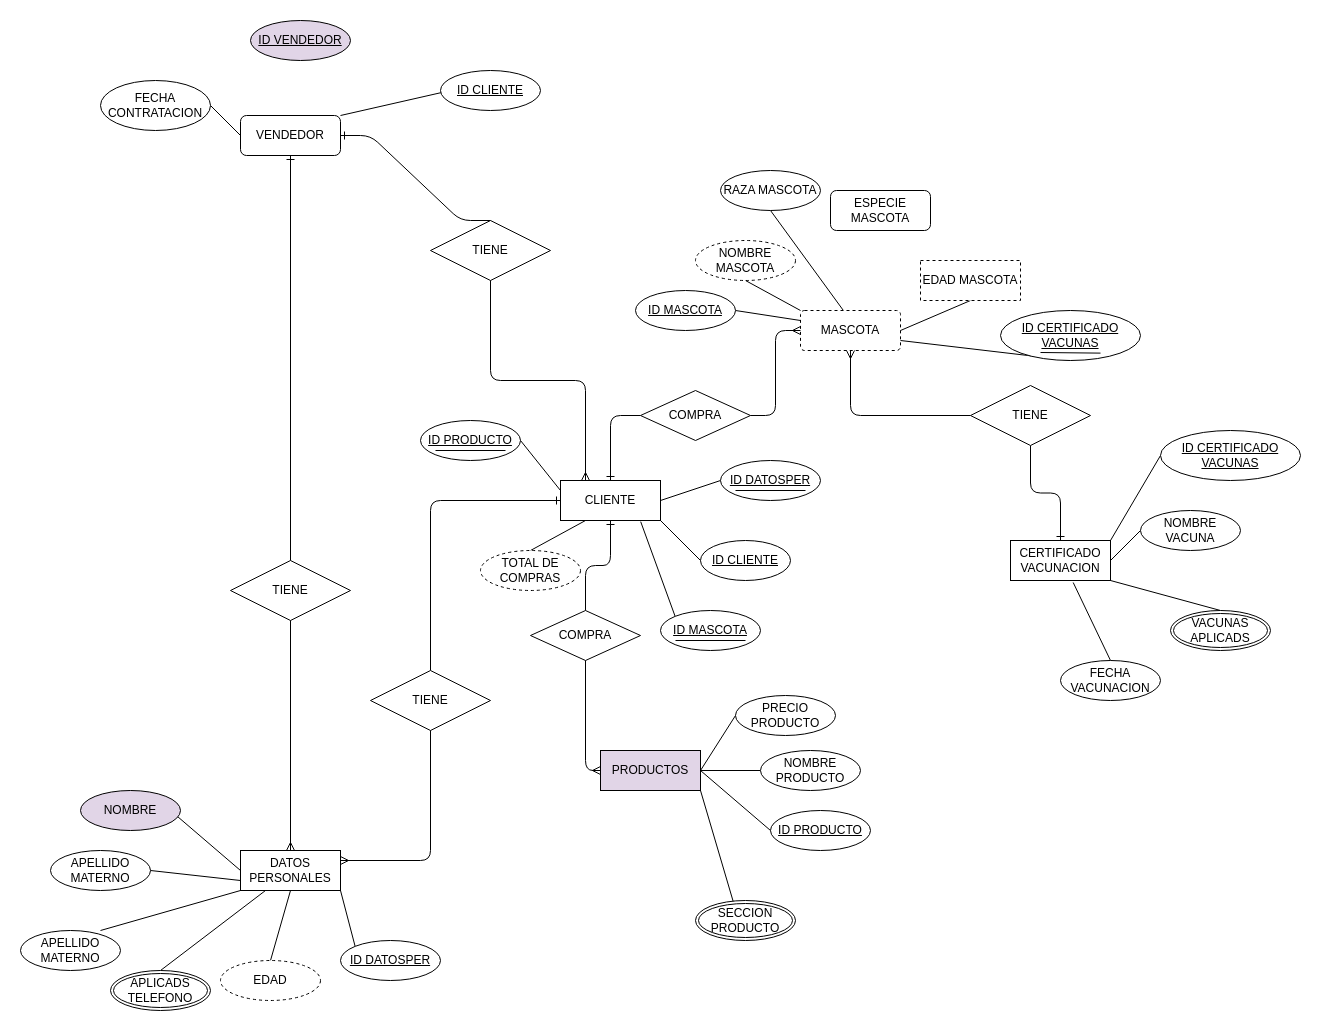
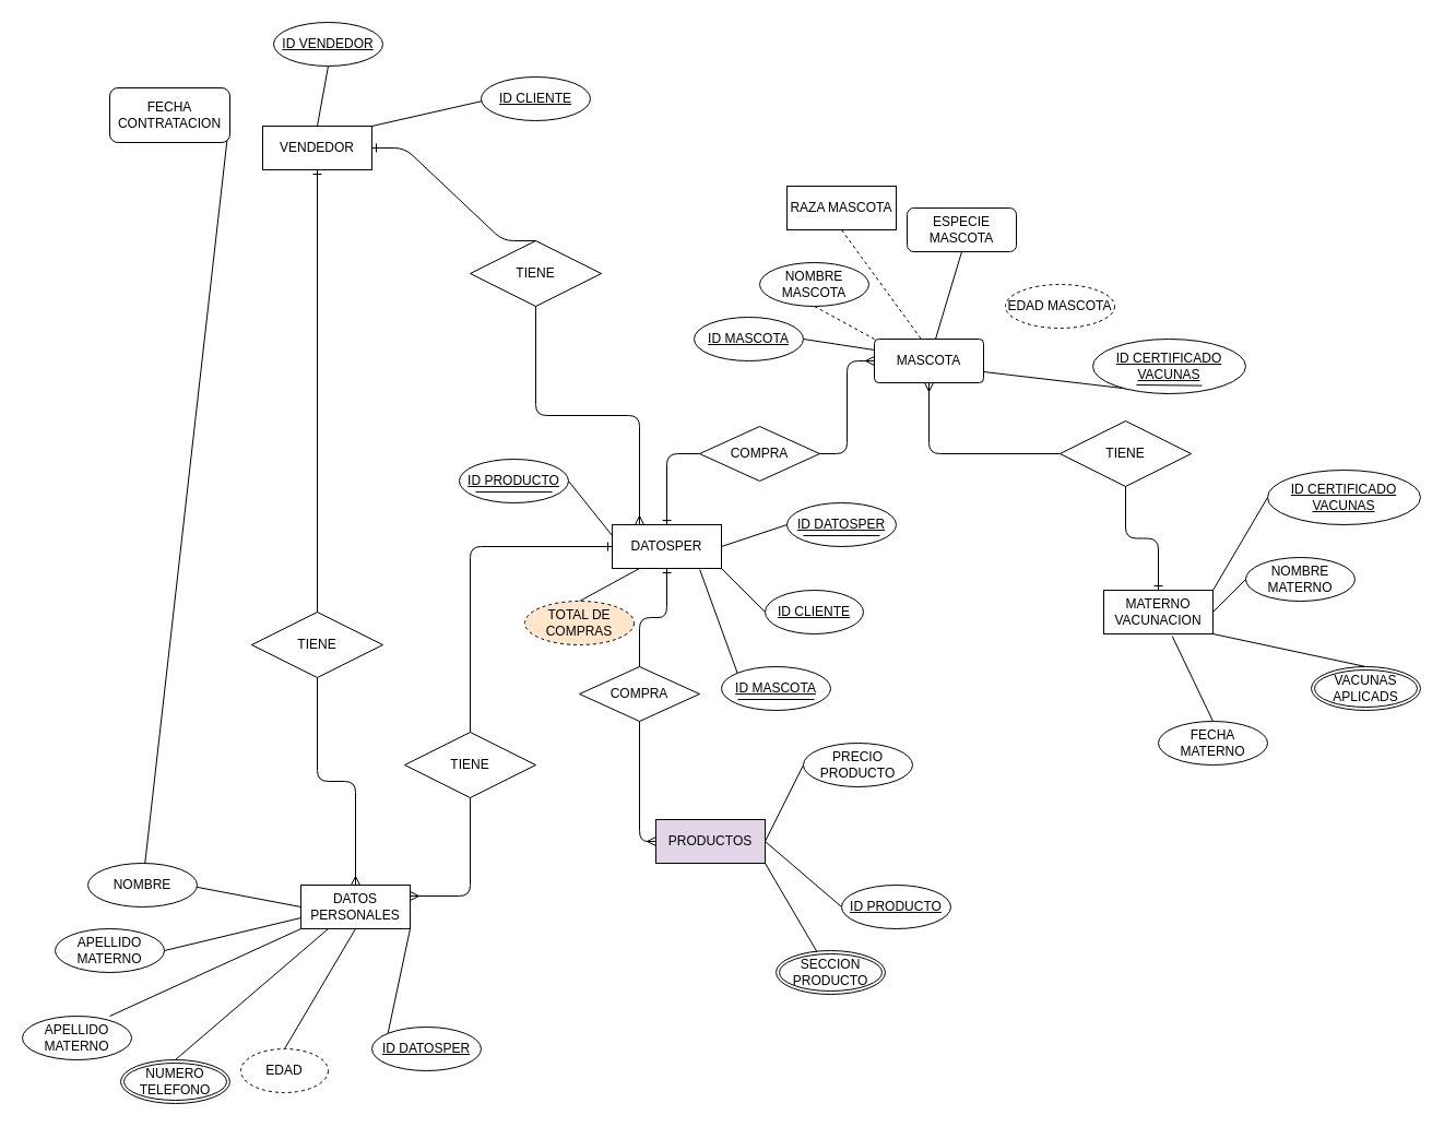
- <mxCell id="36" value="ID VENDEDOR" style="ellipse;whiteSpace=wrap;html=1;align=center;fontStyle=4;fillColor=#e1d5e7;" parent="1" vertex="1"><mxGeometry x="250" y="20" width="100" height="40" as="geometry" /></mxCell>
+ <mxCell id="36" value="ID VENDEDOR" style="ellipse;whiteSpace=wrap;html=1;align=center;fontStyle=4;" parent="1" vertex="1"><mxGeometry x="250" y="20" width="100" height="40" as="geometry" /></mxCell>
+ <mxCell id="7" style="edgeStyle=none;html=1;exitX=0.5;exitY=0;exitDx=0;exitDy=0;endArrow=none;endFill=0;entryX=0.5;entryY=1;entryDx=0;entryDy=0;" parent="1" source="8" target="36" edge="1"><mxGeometry relative="1" as="geometry"><mxPoint x="334" y="70" as="targetPoint" /></mxGeometry></mxCell>
- <mxCell id="35" value="FECHA CONTRATACION" style="ellipse;whiteSpace=wrap;html=1;align=center;" parent="1" vertex="1"><mxGeometry x="100" y="80" width="110" height="50" as="geometry" /></mxCell>
+ <mxCell id="35" value="FECHA CONTRATACION" style="whiteSpace=wrap;html=1;align=center;rounded=1;" parent="1" vertex="1"><mxGeometry x="100" y="80" width="110" height="50" as="geometry" /></mxCell>
- <mxCell id="34" style="html=1;exitX=1;exitY=0.5;exitDx=0;exitDy=0;entryX=0;entryY=0.5;entryDx=0;entryDy=0;endArrow=none;endFill=0;" parent="1" source="35" target="8" edge="1"><mxGeometry relative="1" as="geometry" /></mxCell>
+ <mxCell id="34" style="html=1;exitX=1;exitY=0.5;exitDx=0;exitDy=0;endArrow=none;endFill=0;" parent="1" source="35" target="33" edge="1"><mxGeometry relative="1" as="geometry" /></mxCell>
- <mxCell id="8" value="VENDEDOR" style="whiteSpace=wrap;html=1;align=center;rounded=1;" parent="1" vertex="1"><mxGeometry x="240" y="115" width="100" height="40" as="geometry" /></mxCell>
+ <mxCell id="8" value="VENDEDOR" style="whiteSpace=wrap;html=1;align=center;" parent="1" vertex="1"><mxGeometry x="240" y="115" width="100" height="40" as="geometry" /></mxCell>
- <mxCell id="68" value="RAZA MASCOTA" style="ellipse;whiteSpace=wrap;html=1;align=center;" parent="1" vertex="1"><mxGeometry x="720" y="170" width="100" height="40" as="geometry" /></mxCell>
+ <mxCell id="68" value="RAZA MASCOTA" style="whiteSpace=wrap;html=1;align=center;rounded=0;" parent="1" vertex="1"><mxGeometry x="720" y="170" width="100" height="40" as="geometry" /></mxCell>
- <mxCell id="66" value="NOMBRE MASCOTA" style="ellipse;whiteSpace=wrap;html=1;align=center;dashed=1;" parent="1" vertex="1"><mxGeometry x="695" y="240" width="100" height="40" as="geometry" /></mxCell>
+ <mxCell id="66" value="NOMBRE MASCOTA" style="ellipse;whiteSpace=wrap;html=1;align=center;" parent="1" vertex="1"><mxGeometry x="695" y="240" width="100" height="40" as="geometry" /></mxCell>
- <mxCell id="67" style="edgeStyle=none;html=1;exitX=0.5;exitY=1;exitDx=0;exitDy=0;entryX=0.426;entryY=-0.01;entryDx=0;entryDy=0;entryPerimeter=0;endArrow=none;endFill=0;" parent="1" source="68" target="9" edge="1"><mxGeometry relative="1" as="geometry" /></mxCell>
+ <mxCell id="67" style="edgeStyle=none;html=1;exitX=0.5;exitY=1;exitDx=0;exitDy=0;entryX=0.426;entryY=-0.01;entryDx=0;entryDy=0;entryPerimeter=0;endArrow=none;endFill=0;dashed=1;" parent="1" source="68" target="9" edge="1"><mxGeometry relative="1" as="geometry" /></mxCell>
+ <mxCell id="75" style="edgeStyle=none;html=1;exitX=0.5;exitY=1;exitDx=0;exitDy=0;endArrow=none;endFill=0;" parent="1" source="76" target="9" edge="1"><mxGeometry relative="1" as="geometry" /></mxCell>
- <mxCell id="70" value="EDAD MASCOTA" style="whiteSpace=wrap;html=1;align=center;dashed=1;rounded=0;" parent="1" vertex="1"><mxGeometry x="920" y="260" width="100" height="40" as="geometry" /></mxCell>
+ <mxCell id="70" value="EDAD MASCOTA" style="ellipse;whiteSpace=wrap;html=1;align=center;dashed=1;" parent="1" vertex="1"><mxGeometry x="920" y="260" width="100" height="40" as="geometry" /></mxCell>
- <mxCell id="65" style="edgeStyle=none;html=1;exitX=0.5;exitY=1;exitDx=0;exitDy=0;entryX=0;entryY=0;entryDx=0;entryDy=0;endArrow=none;endFill=0;" parent="1" source="66" target="9" edge="1"><mxGeometry relative="1" as="geometry" /></mxCell>
+ <mxCell id="65" style="edgeStyle=none;html=1;exitX=0.5;exitY=1;exitDx=0;exitDy=0;entryX=0;entryY=0;entryDx=0;entryDy=0;endArrow=none;endFill=0;dashed=1;" parent="1" source="66" target="9" edge="1"><mxGeometry relative="1" as="geometry" /></mxCell>
- <mxCell id="69" style="edgeStyle=none;html=1;exitX=0.5;exitY=1;exitDx=0;exitDy=0;entryX=1;entryY=0.5;entryDx=0;entryDy=0;endArrow=none;endFill=0;" parent="1" source="70" target="9" edge="1"><mxGeometry relative="1" as="geometry" /></mxCell>
- <mxCell id="9" value="MASCOTA" style="rounded=1;arcSize=10;whiteSpace=wrap;html=1;align=center;dashed=1;" parent="1" vertex="1"><mxGeometry x="800" y="310" width="100" height="40" as="geometry" /></mxCell>
+ <mxCell id="9" value="MASCOTA" style="rounded=1;arcSize=10;whiteSpace=wrap;html=1;align=center;" parent="1" vertex="1"><mxGeometry x="800" y="310" width="100" height="40" as="geometry" /></mxCell>
- <mxCell id="6" value="CLIENTE" style="whiteSpace=wrap;html=1;align=center;" parent="1" vertex="1"><mxGeometry x="560" y="480" width="100" height="40" as="geometry" /></mxCell>
+ <mxCell id="6" value="DATOSPER" style="whiteSpace=wrap;html=1;align=center;" parent="1" vertex="1"><mxGeometry x="560" y="480" width="100" height="40" as="geometry" /></mxCell>
- <mxCell id="79" value="NOMBRE VACUNA" style="ellipse;whiteSpace=wrap;html=1;align=center;" parent="1" vertex="1"><mxGeometry x="1140" y="510" width="100" height="40" as="geometry" /></mxCell>
+ <mxCell id="79" value="NOMBRE MATERNO" style="ellipse;whiteSpace=wrap;html=1;align=center;" parent="1" vertex="1"><mxGeometry x="1140" y="510" width="100" height="40" as="geometry" /></mxCell>
- <mxCell id="13" value="CERTIFICADO VACUNACION" style="whiteSpace=wrap;html=1;align=center;" parent="1" vertex="1"><mxGeometry x="1010" y="540" width="100" height="40" as="geometry" /></mxCell>
+ <mxCell id="13" value="MATERNO VACUNACION" style="whiteSpace=wrap;html=1;align=center;" parent="1" vertex="1"><mxGeometry x="1010" y="540" width="100" height="40" as="geometry" /></mxCell>
- <mxCell id="61" value="TOTAL DE COMPRAS" style="ellipse;whiteSpace=wrap;html=1;align=center;dashed=1;" parent="1" vertex="1"><mxGeometry x="480" y="550" width="100" height="40" as="geometry" /></mxCell>
+ <mxCell id="61" value="TOTAL DE COMPRAS" style="ellipse;whiteSpace=wrap;html=1;align=center;dashed=1;fillColor=#ffe6cc;" parent="1" vertex="1"><mxGeometry x="480" y="550" width="100" height="40" as="geometry" /></mxCell>
- <mxCell id="77" value="VACUNAS APLICADS" style="ellipse;shape=doubleEllipse;margin=3;whiteSpace=wrap;html=1;align=center;" parent="1" vertex="1"><mxGeometry x="1170" y="610" width="100" height="40" as="geometry" /></mxCell>
+ <mxCell id="77" value="VACUNAS APLICADS" style="ellipse;shape=doubleEllipse;margin=3;whiteSpace=wrap;html=1;align=center;" parent="1" vertex="1"><mxGeometry x="1200" y="610" width="100" height="40" as="geometry" /></mxCell>
- <mxCell id="78" value="FECHA VACUNACION" style="ellipse;whiteSpace=wrap;html=1;align=center;" parent="1" vertex="1"><mxGeometry x="1060" y="660" width="100" height="40" as="geometry" /></mxCell>
+ <mxCell id="78" value="FECHA MATERNO" style="ellipse;whiteSpace=wrap;html=1;align=center;" parent="1" vertex="1"><mxGeometry x="1060" y="660" width="100" height="40" as="geometry" /></mxCell>
- <mxCell id="51" value="PRECIO PRODUCTO" style="ellipse;whiteSpace=wrap;html=1;align=center;" parent="1" vertex="1"><mxGeometry x="735" y="695" width="100" height="40" as="geometry" /></mxCell>
+ <mxCell id="51" value="PRECIO PRODUCTO" style="ellipse;whiteSpace=wrap;html=1;align=center;" parent="1" vertex="1"><mxGeometry x="735" y="680" width="100" height="40" as="geometry" /></mxCell>
- <mxCell id="15" style="edgeStyle=none;html=1;exitX=1;exitY=0.5;exitDx=0;exitDy=0;entryX=0;entryY=0.5;entryDx=0;entryDy=0;endArrow=none;endFill=0;" parent="1" source="18" target="52" edge="1"><mxGeometry relative="1" as="geometry" /></mxCell>
- <mxCell id="52" value="NOMBRE PRODUCTO" style="ellipse;whiteSpace=wrap;html=1;align=center;" parent="1" vertex="1"><mxGeometry x="760" y="750" width="100" height="40" as="geometry" /></mxCell>
- <mxCell id="33" value="NOMBRE" style="ellipse;whiteSpace=wrap;html=1;align=center;fillColor=#e1d5e7;" parent="1" vertex="1"><mxGeometry x="80" y="790" width="100" height="40" as="geometry" /></mxCell>
+ <mxCell id="33" value="NOMBRE" style="ellipse;whiteSpace=wrap;html=1;align=center;" parent="1" vertex="1"><mxGeometry x="80" y="790" width="100" height="40" as="geometry" /></mxCell>
- <mxCell id="45" value="DATOS PERSONALES" style="whiteSpace=wrap;html=1;align=center;" parent="1" vertex="1"><mxGeometry x="240" y="850" width="100" height="40" as="geometry" /></mxCell>
+ <mxCell id="45" value="DATOS PERSONALES" style="whiteSpace=wrap;html=1;align=center;" parent="1" vertex="1"><mxGeometry x="275" y="810" width="100" height="40" as="geometry" /></mxCell>
- <mxCell id="54" value="SECCION PRODUCTO" style="ellipse;shape=doubleEllipse;margin=3;whiteSpace=wrap;html=1;align=center;" parent="1" vertex="1"><mxGeometry x="695" y="900" width="100" height="40" as="geometry" /></mxCell>
+ <mxCell id="54" value="SECCION PRODUCTO" style="ellipse;shape=doubleEllipse;margin=3;whiteSpace=wrap;html=1;align=center;" parent="1" vertex="1"><mxGeometry x="710" y="870" width="100" height="40" as="geometry" /></mxCell>
- <mxCell id="50" value="EDAD" style="ellipse;whiteSpace=wrap;html=1;align=center;dashed=1;" parent="1" vertex="1"><mxGeometry x="220" y="960" width="100" height="40" as="geometry" /></mxCell>
+ <mxCell id="50" value="EDAD" style="ellipse;whiteSpace=wrap;html=1;align=center;dashed=1;" parent="1" vertex="1"><mxGeometry x="220" y="960" width="80" height="40" as="geometry" /></mxCell>
- <mxCell id="42" value="APLICADS TELEFONO" style="ellipse;shape=doubleEllipse;margin=3;whiteSpace=wrap;html=1;align=center;" parent="1" vertex="1"><mxGeometry x="110" y="970" width="100" height="40" as="geometry" /></mxCell>
+ <mxCell id="42" value="NUMERO TELEFONO" style="ellipse;shape=doubleEllipse;margin=3;whiteSpace=wrap;html=1;align=center;" parent="1" vertex="1"><mxGeometry x="110" y="970" width="100" height="40" as="geometry" /></mxCell>
